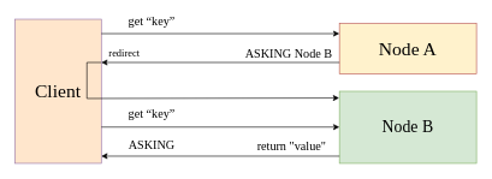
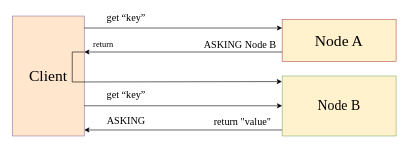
- <mxCell id="12" value="redirect" style="text;html=1;strokeColor=none;fillColor=none;align=center;verticalAlign=middle;whiteSpace=wrap;rounded=0;fontFamily=Comic Sans MS;fontSize=14;" vertex="1" parent="1"><mxGeometry x="152" y="64" width="40" height="20" as="geometry" /></mxCell>
+ <mxCell id="12" value="return" style="text;html=1;strokeColor=none;fillColor=none;align=center;verticalAlign=middle;whiteSpace=wrap;rounded=0;fontFamily=Comic Sans MS;fontSize=14;" vertex="1" parent="1"><mxGeometry x="152" y="64" width="40" height="20" as="geometry" /></mxCell>
- <mxCell id="10" value="Node B" style="rounded=0;whiteSpace=wrap;html=1;fontFamily=Comic Sans MS;fontSize=23;fillColor=#d5e8d4;strokeColor=#82b366;" vertex="1" parent="1"><mxGeometry x="470" y="126" width="190" height="100" as="geometry" /></mxCell>
+ <mxCell id="10" value="Node B" style="rounded=0;whiteSpace=wrap;html=1;fontFamily=Comic Sans MS;fontSize=23;fillColor=#fff2cc;strokeColor=#82b366;" vertex="1" parent="1"><mxGeometry x="470" y="126" width="190" height="100" as="geometry" /></mxCell>
